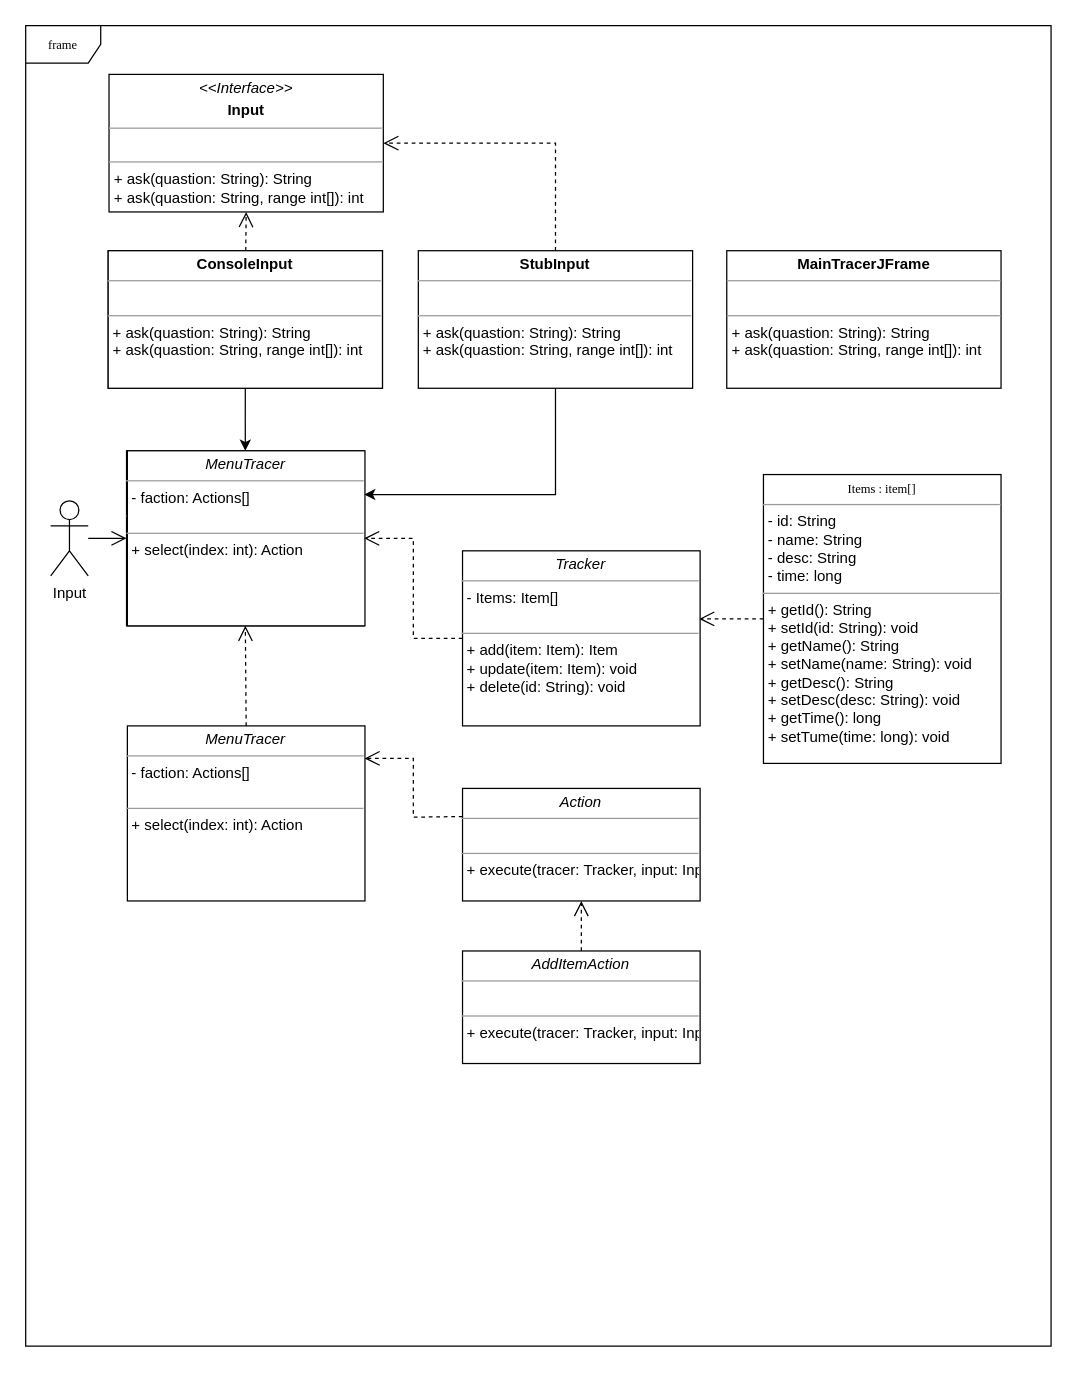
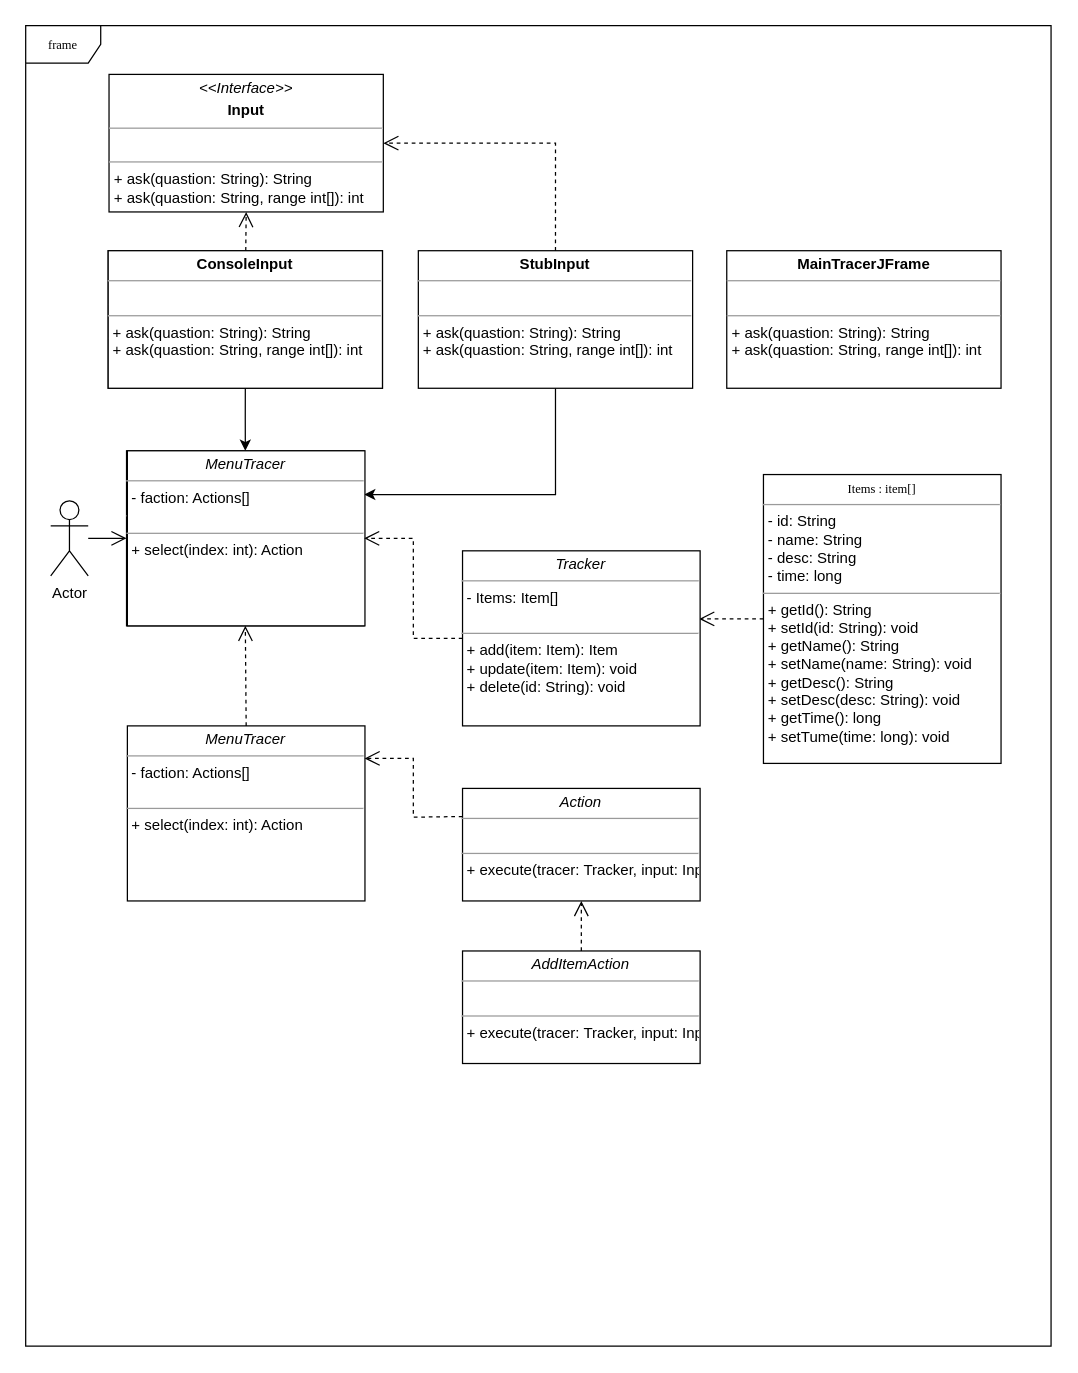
- <mxCell id="18" value="Input" style="shape=umlActor;verticalLabelPosition=bottom;labelBackgroundColor=#ffffff;verticalAlign=top;html=1;outlineConnect=0;" parent="1" vertex="1"><mxGeometry x="40" y="400" width="30" height="60" as="geometry" /></mxCell>
+ <mxCell id="18" value="Actor" style="shape=umlActor;verticalLabelPosition=bottom;labelBackgroundColor=#ffffff;verticalAlign=top;html=1;outlineConnect=0;" parent="1" vertex="1"><mxGeometry x="40" y="400" width="30" height="60" as="geometry" /></mxCell>
